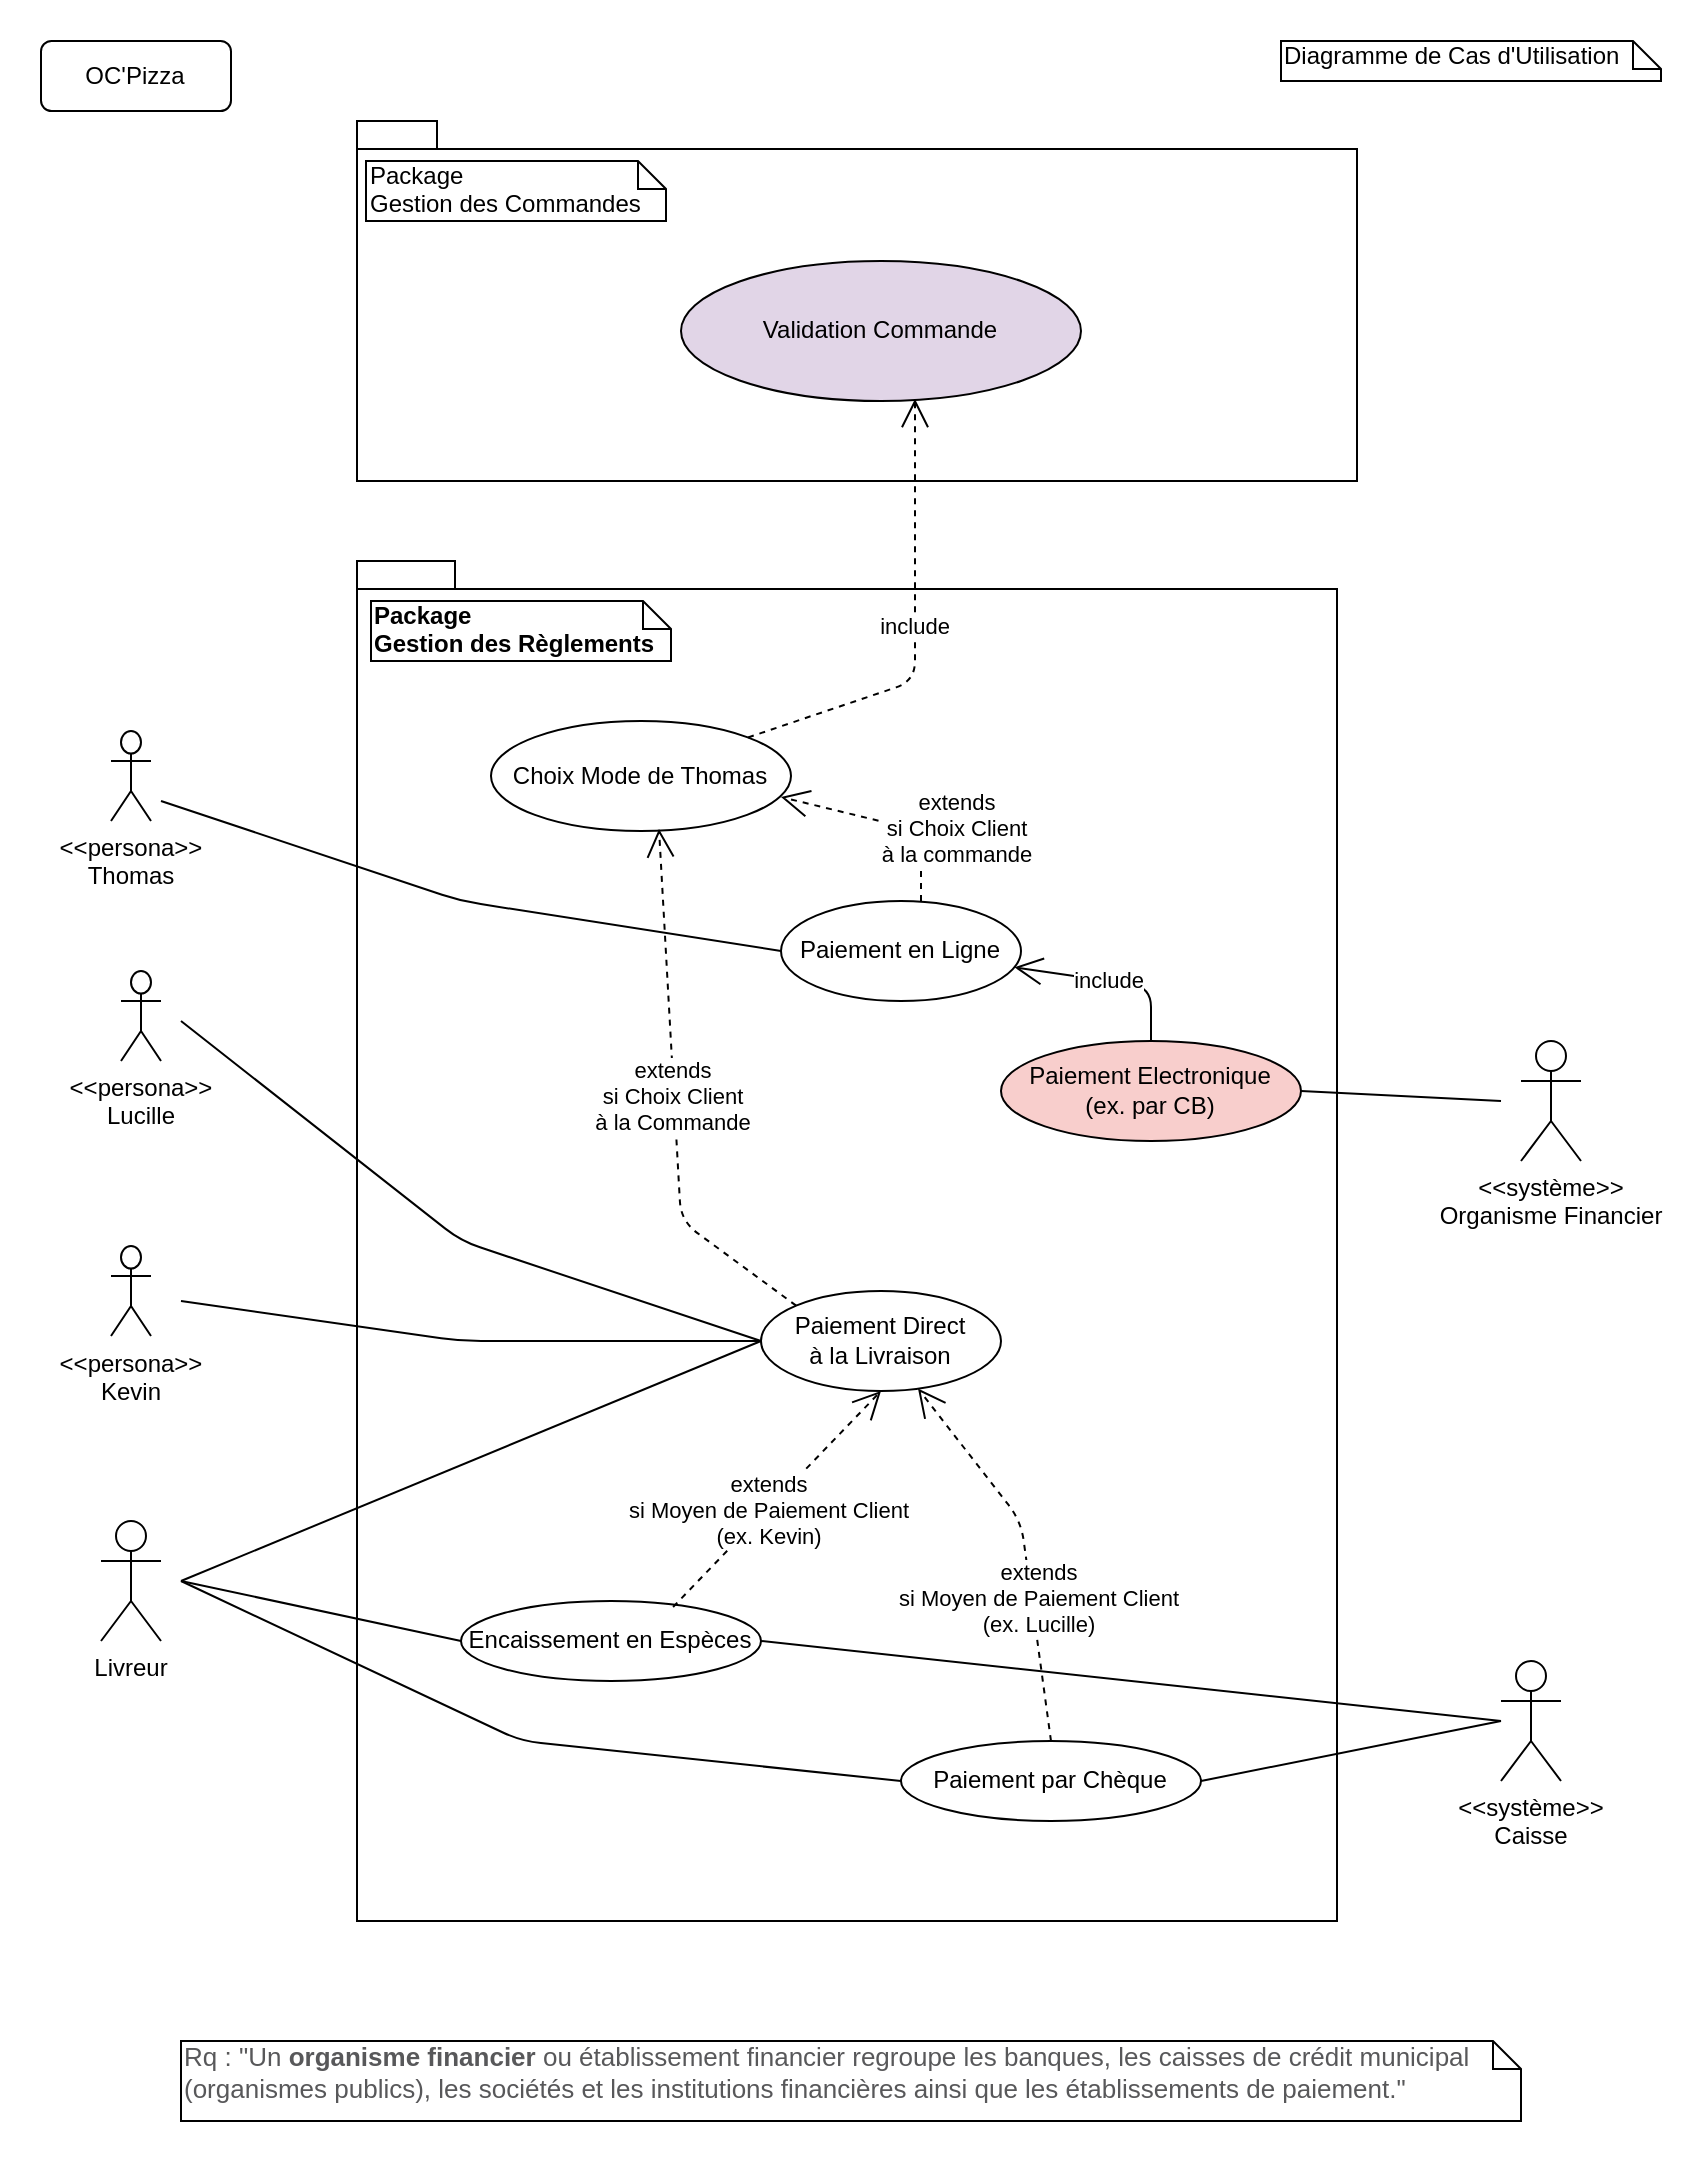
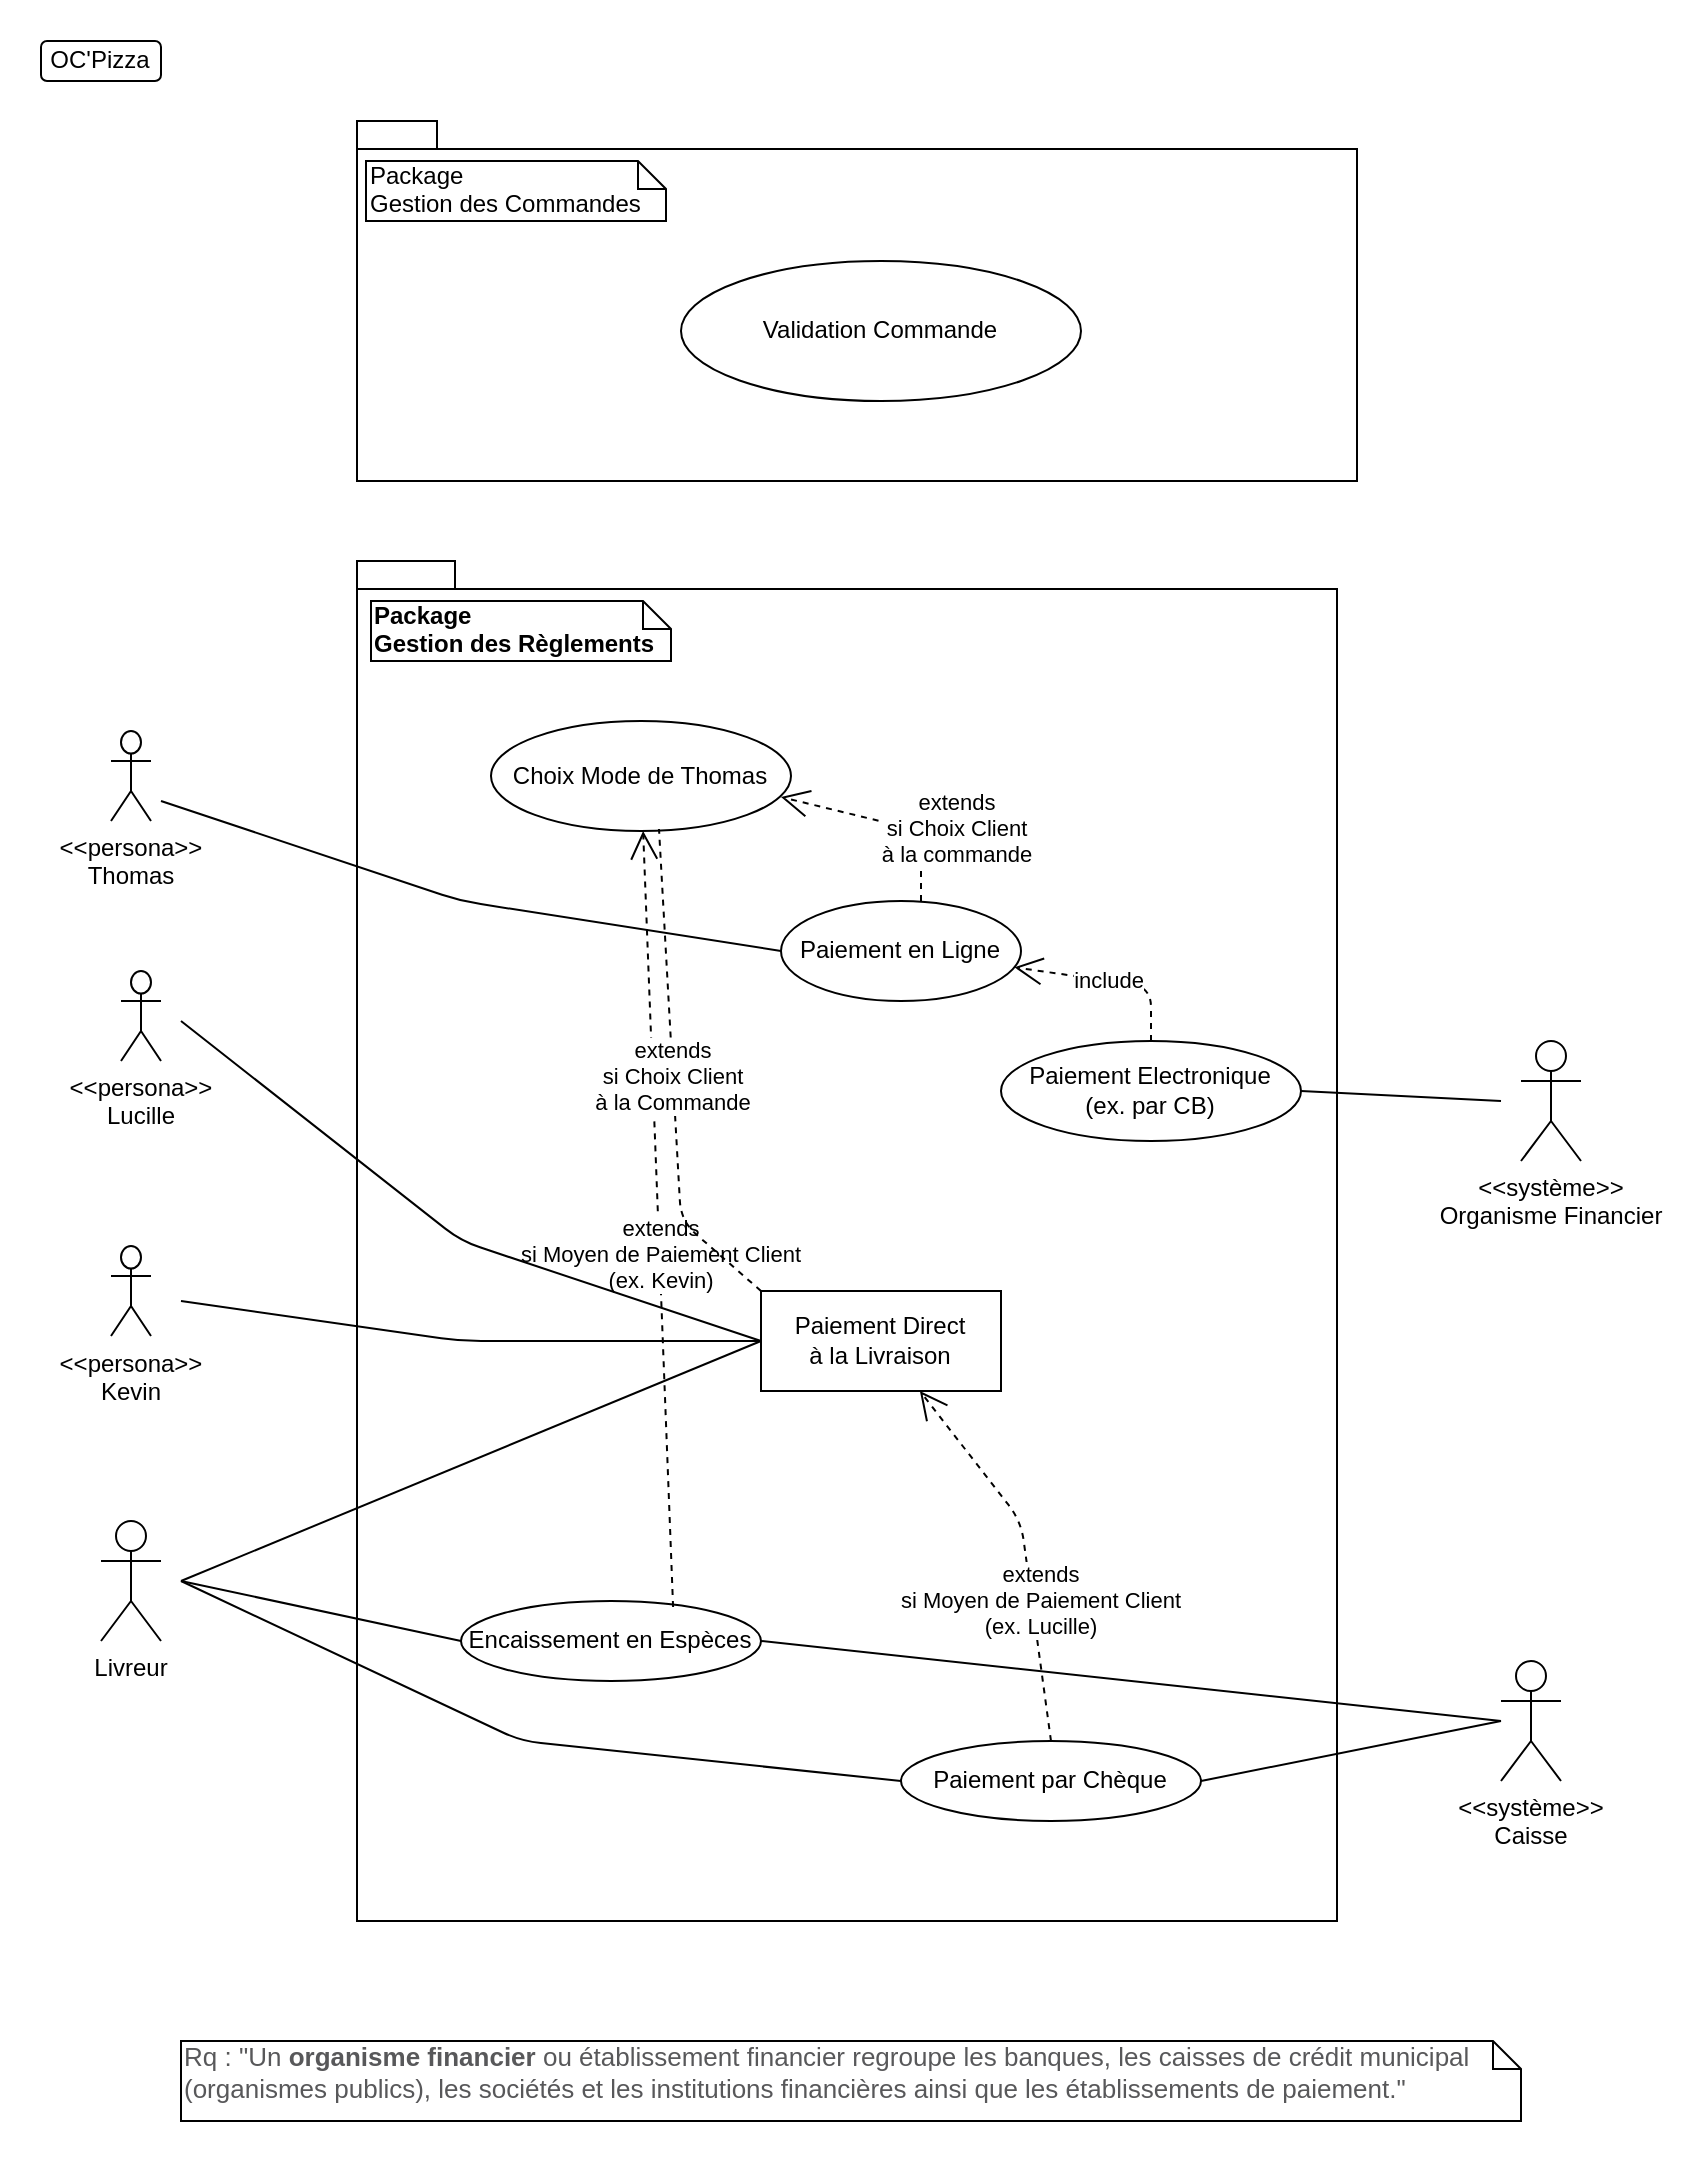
- <mxCell id="5" value="Diagramme de Cas d'Utilisation" style="shape=note;whiteSpace=wrap;html=1;size=14;verticalAlign=top;align=left;spacingTop=-6;" parent="1" vertex="1"><mxGeometry x="640" y="20" width="190" height="20" as="geometry" /></mxCell>
- <mxCell id="4" value="OC'Pizza" style="rounded=1;whiteSpace=wrap;html=1;" parent="1" vertex="1"><mxGeometry x="20" y="20" width="95" height="35" as="geometry" /></mxCell>
+ <mxCell id="4" value="OC'Pizza" style="rounded=1;whiteSpace=wrap;html=1;" parent="1" vertex="1"><mxGeometry x="20" y="20" width="60" height="20" as="geometry" /></mxCell>
- <mxCell id="7" value="Validation Commande" style="ellipse;whiteSpace=wrap;html=1;fillColor=#e1d5e7;" parent="1" vertex="1"><mxGeometry x="340" y="130" width="200" height="70" as="geometry" /></mxCell>
+ <mxCell id="7" value="Validation Commande" style="ellipse;whiteSpace=wrap;html=1;" parent="1" vertex="1"><mxGeometry x="340" y="130" width="200" height="70" as="geometry" /></mxCell>
- <mxCell id="19" value="include" style="endArrow=open;endSize=12;dashed=1;html=1;exitX=1;exitY=0;exitDx=0;exitDy=0;entryX=0.585;entryY=0.986;entryDx=0;entryDy=0;entryPerimeter=0;" parent="1" source="16" target="7" edge="1"><mxGeometry width="160" relative="1" as="geometry"><mxPoint x="370" y="359.5" as="sourcePoint" /><mxPoint x="530" y="359.5" as="targetPoint" /><Array as="points"><mxPoint x="457" y="340" /></Array></mxGeometry></mxCell>
- <mxCell id="22" value="extends&lt;br&gt;si Choix Client&lt;br&gt;à la Commande" style="endArrow=open;endSize=12;dashed=1;html=1;exitX=0;exitY=0;exitDx=0;exitDy=0;entryX=0.56;entryY=0.982;entryDx=0;entryDy=0;entryPerimeter=0;" parent="1" source="18" target="16" edge="1"><mxGeometry width="160" relative="1" as="geometry"><mxPoint x="417.5" y="572" as="sourcePoint" /><mxPoint x="257.5" y="572" as="targetPoint" /><Array as="points"><mxPoint x="340" y="610" /></Array></mxGeometry></mxCell>
+ <mxCell id="22" value="extends&lt;br&gt;si Choix Client&lt;br&gt;à la Commande" style="endArrow=none;endSize=12;dashed=1;html=1;exitX=0;exitY=0;exitDx=0;exitDy=0;entryX=0.56;entryY=0.982;entryDx=0;entryDy=0;entryPerimeter=0;" parent="1" source="18" target="16" edge="1"><mxGeometry width="160" relative="1" as="geometry"><mxPoint x="417.5" y="572" as="sourcePoint" /><mxPoint x="257.5" y="572" as="targetPoint" /><Array as="points"><mxPoint x="340" y="610" /></Array></mxGeometry></mxCell>
- <mxCell id="21" value="include" style="endArrow=open;endSize=12;dashed=0;html=1;exitX=0.5;exitY=0;exitDx=0;exitDy=0;" parent="1" source="11" target="17" edge="1"><mxGeometry width="160" relative="1" as="geometry"><mxPoint x="590" y="594" as="sourcePoint" /><mxPoint x="430" y="594" as="targetPoint" /><Array as="points"><mxPoint x="575" y="493" /></Array></mxGeometry></mxCell>
+ <mxCell id="21" value="include" style="endArrow=open;endSize=12;dashed=1;html=1;exitX=0.5;exitY=0;exitDx=0;exitDy=0;" parent="1" source="11" target="17" edge="1"><mxGeometry width="160" relative="1" as="geometry"><mxPoint x="590" y="594" as="sourcePoint" /><mxPoint x="430" y="594" as="targetPoint" /><Array as="points"><mxPoint x="575" y="493" /></Array></mxGeometry></mxCell>
- <mxCell id="11" value="Paiement Electronique&lt;br&gt;(ex. par CB)" style="ellipse;whiteSpace=wrap;html=1;fillColor=#f8cecc;" parent="1" vertex="1"><mxGeometry x="500" y="520" width="150" height="50" as="geometry" /></mxCell>
+ <mxCell id="11" value="Paiement Electronique&lt;br&gt;(ex. par CB)" style="ellipse;whiteSpace=wrap;html=1;" parent="1" vertex="1"><mxGeometry x="500" y="520" width="150" height="50" as="geometry" /></mxCell>
- <mxCell id="18" value="Paiement Direct&lt;br&gt;à la Livraison" style="ellipse;whiteSpace=wrap;html=1;" parent="1" vertex="1"><mxGeometry x="380" y="645" width="120" height="50" as="geometry" /></mxCell>
+ <mxCell id="18" value="Paiement Direct&lt;br&gt;à la Livraison" style="whiteSpace=wrap;html=1;rounded=0;" parent="1" vertex="1"><mxGeometry x="380" y="645" width="120" height="50" as="geometry" /></mxCell>
- <mxCell id="12" value="extends&lt;br&gt;si Moyen de Paiement Client&lt;br&gt;(ex. Kevin)" style="endArrow=open;endSize=12;dashed=1;html=1;exitX=0.707;exitY=0.075;exitDx=0;exitDy=0;exitPerimeter=0;entryX=0.5;entryY=1;entryDx=0;entryDy=0;" parent="1" source="10" target="18" edge="1"><mxGeometry x="-0.096" y="-1" width="160" relative="1" as="geometry"><mxPoint x="370" y="750" as="sourcePoint" /><mxPoint x="470" y="780" as="targetPoint" /><mxPoint as="offset" /></mxGeometry></mxCell>
+ <mxCell id="12" value="extends&lt;br&gt;si Moyen de Paiement Client&lt;br&gt;(ex. Kevin)" style="endArrow=open;endSize=12;dashed=1;html=1;exitX=0.707;exitY=0.075;exitDx=0;exitDy=0;exitPerimeter=0;" parent="1" source="10" target="16" edge="1"><mxGeometry x="-0.096" y="-1" width="160" relative="1" as="geometry"><mxPoint x="370" y="750" as="sourcePoint" /><mxPoint x="470" y="780" as="targetPoint" /><mxPoint as="offset" /></mxGeometry></mxCell>
